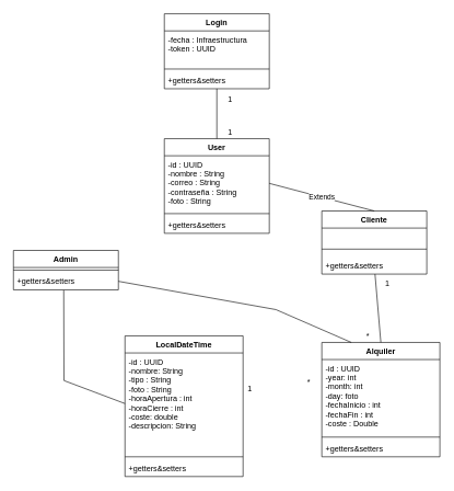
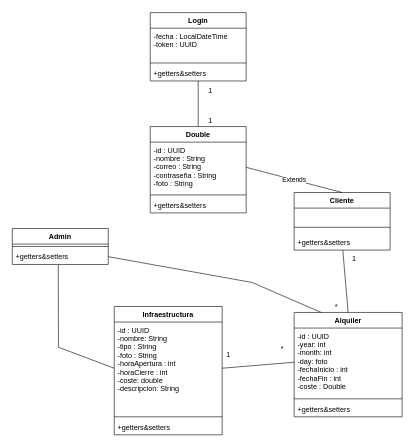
- <mxCell id="10" value="-fecha : Infraestructura&#10;-token : UUID&#10;" style="text;strokeColor=none;fillColor=none;align=left;verticalAlign=top;spacingLeft=4;spacingRight=4;overflow=hidden;rotatable=0;points=[[0,0.5],[1,0.5]];portConstraint=eastwest;" parent="9" vertex="1"><mxGeometry y="26" width="160" height="54" as="geometry" /></mxCell>
+ <mxCell id="10" value="-fecha : LocalDateTime&#10;-token : UUID&#10;" style="text;strokeColor=none;fillColor=none;align=left;verticalAlign=top;spacingLeft=4;spacingRight=4;overflow=hidden;rotatable=0;points=[[0,0.5],[1,0.5]];portConstraint=eastwest;" parent="9" vertex="1"><mxGeometry y="26" width="160" height="54" as="geometry" /></mxCell>
- <mxCell id="2" value="User" style="swimlane;fontStyle=1;align=center;verticalAlign=top;childLayout=stackLayout;horizontal=1;startSize=26;horizontalStack=0;resizeParent=1;resizeParentMax=0;resizeLast=0;collapsible=1;marginBottom=0;" parent="1" vertex="1"><mxGeometry x="250" y="210" width="160" height="144" as="geometry" /></mxCell>
+ <mxCell id="2" value="Double" style="swimlane;fontStyle=1;align=center;verticalAlign=top;childLayout=stackLayout;horizontal=1;startSize=26;horizontalStack=0;resizeParent=1;resizeParentMax=0;resizeLast=0;collapsible=1;marginBottom=0;" parent="1" vertex="1"><mxGeometry x="250" y="210" width="160" height="144" as="geometry" /></mxCell>
- <mxCell id="17" value="LocalDateTime" style="swimlane;fontStyle=1;align=center;verticalAlign=top;childLayout=stackLayout;horizontal=1;startSize=26;horizontalStack=0;resizeParent=1;resizeParentMax=0;resizeLast=0;collapsible=1;marginBottom=0;" parent="1" vertex="1"><mxGeometry x="190" y="510" width="180" height="214" as="geometry" /></mxCell>
+ <mxCell id="17" value="Infraestructura" style="swimlane;fontStyle=1;align=center;verticalAlign=top;childLayout=stackLayout;horizontal=1;startSize=26;horizontalStack=0;resizeParent=1;resizeParentMax=0;resizeLast=0;collapsible=1;marginBottom=0;" parent="1" vertex="1"><mxGeometry x="190" y="510" width="180" height="214" as="geometry" /></mxCell>
+ <mxCell id="28" value="" style="endArrow=none;html=1;rounded=0;exitX=1;exitY=0.5;exitDx=0;exitDy=0;entryX=0;entryY=0.5;entryDx=0;entryDy=0;" parent="1" source="18" target="22" edge="1"><mxGeometry width="50" height="50" relative="1" as="geometry"><mxPoint x="390" y="602" as="sourcePoint" /><mxPoint x="440" y="552" as="targetPoint" /></mxGeometry></mxCell>
